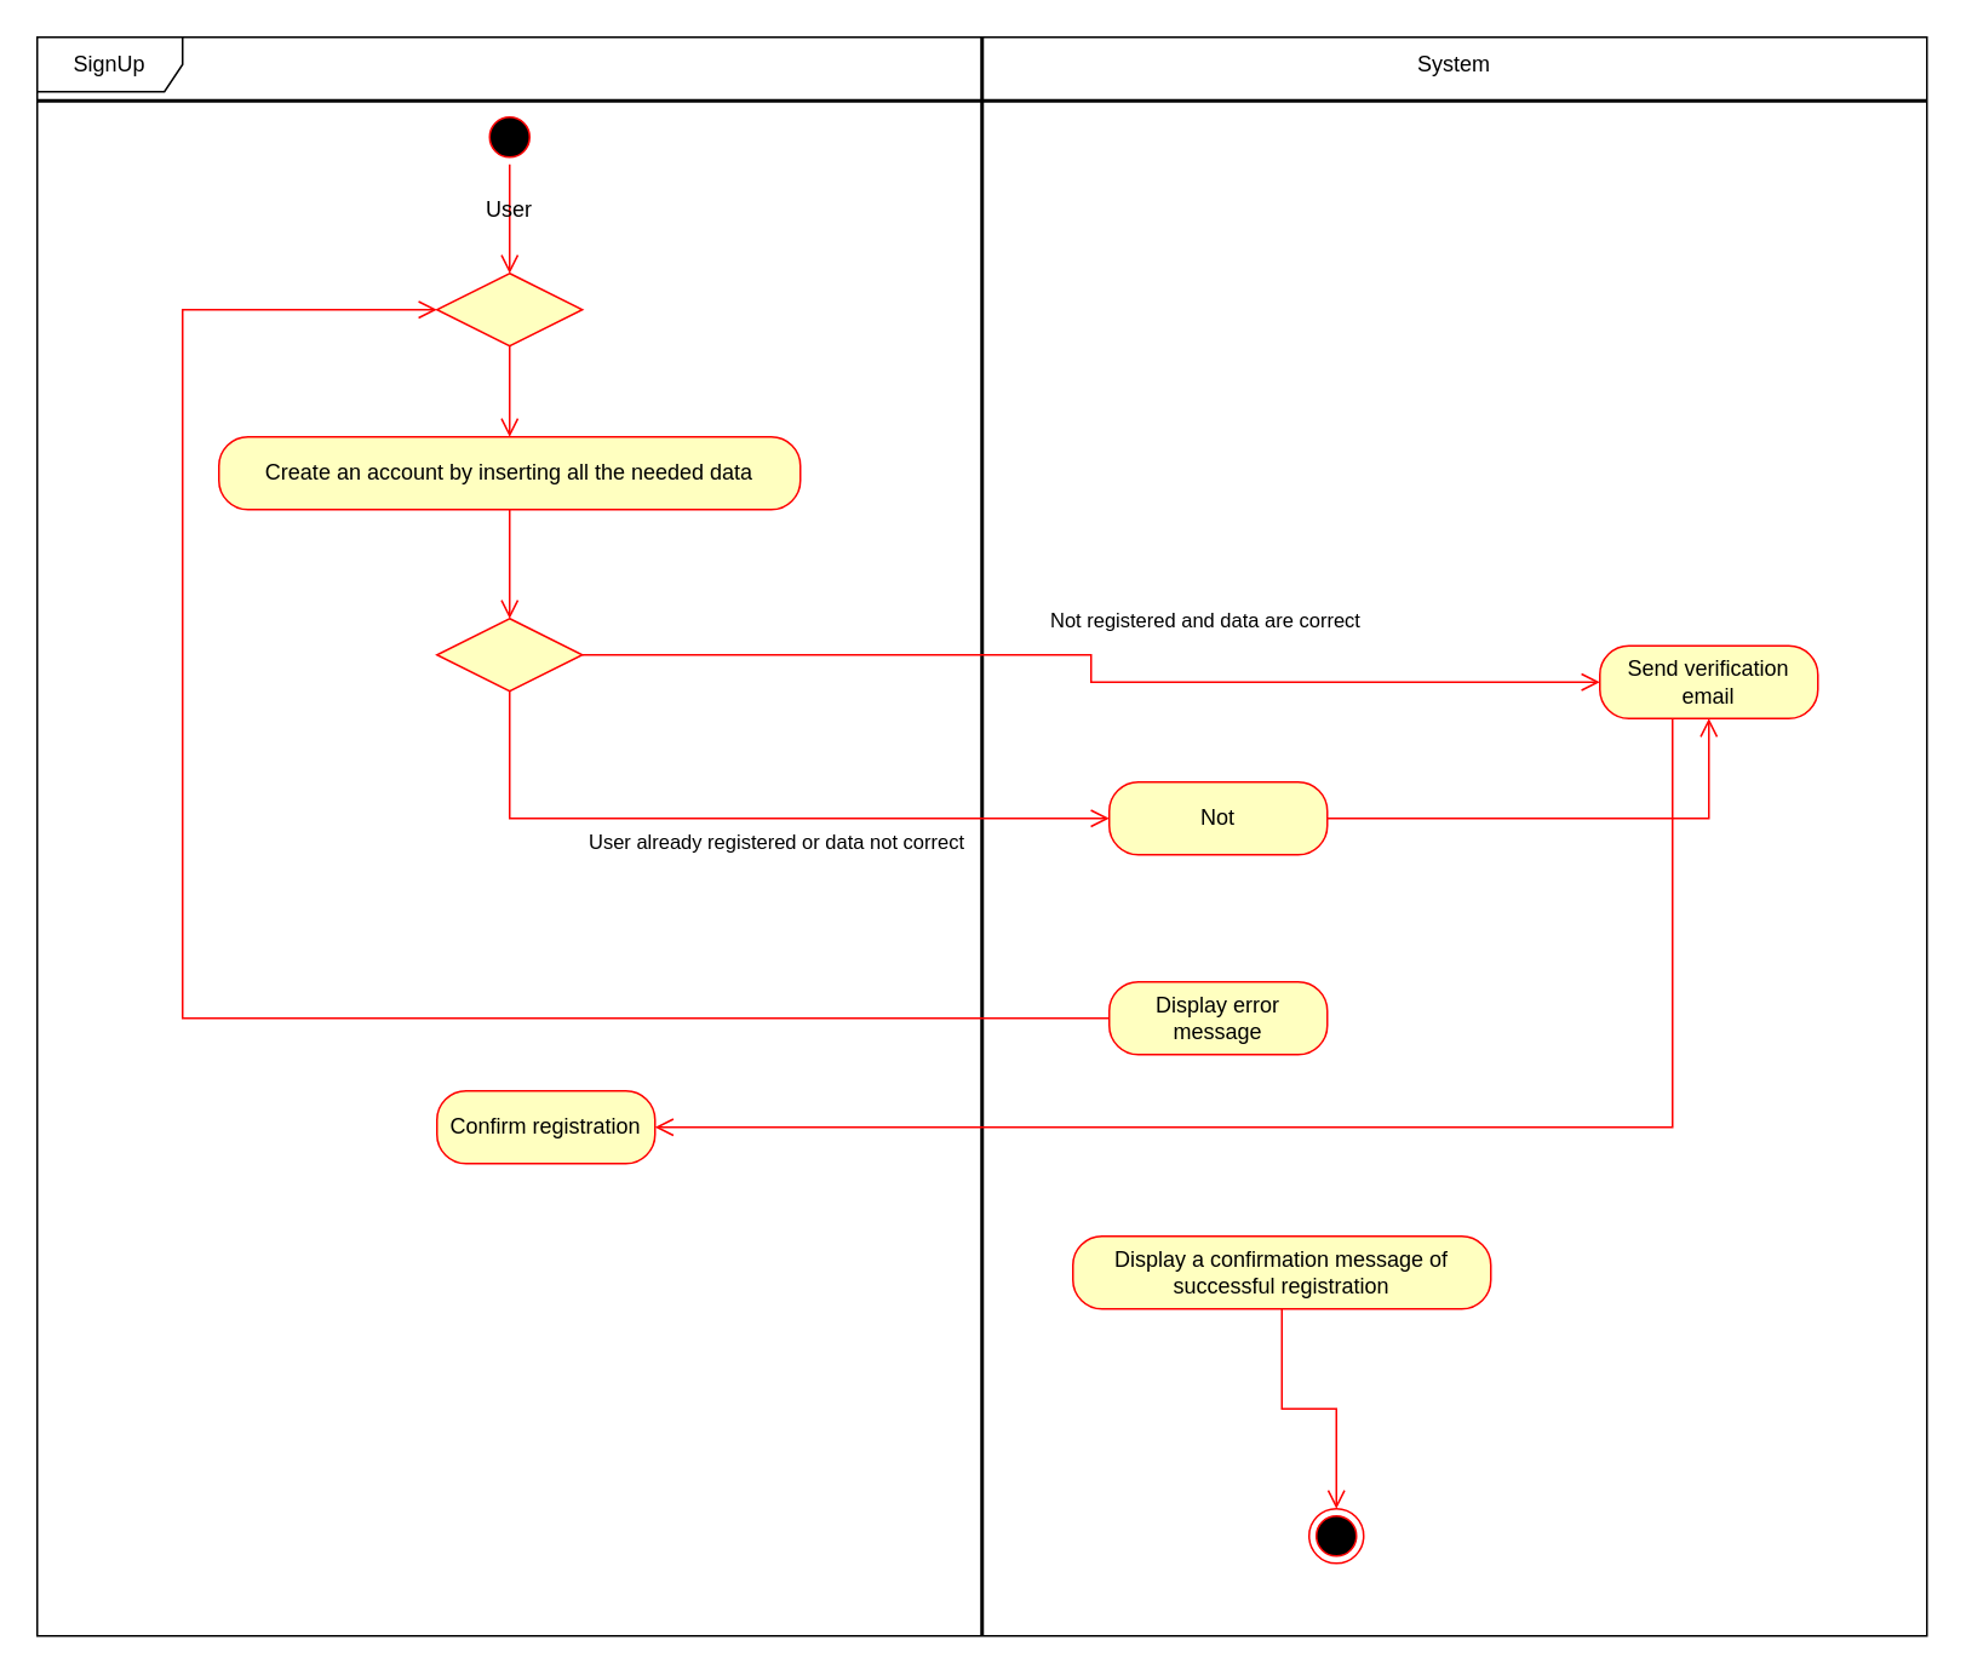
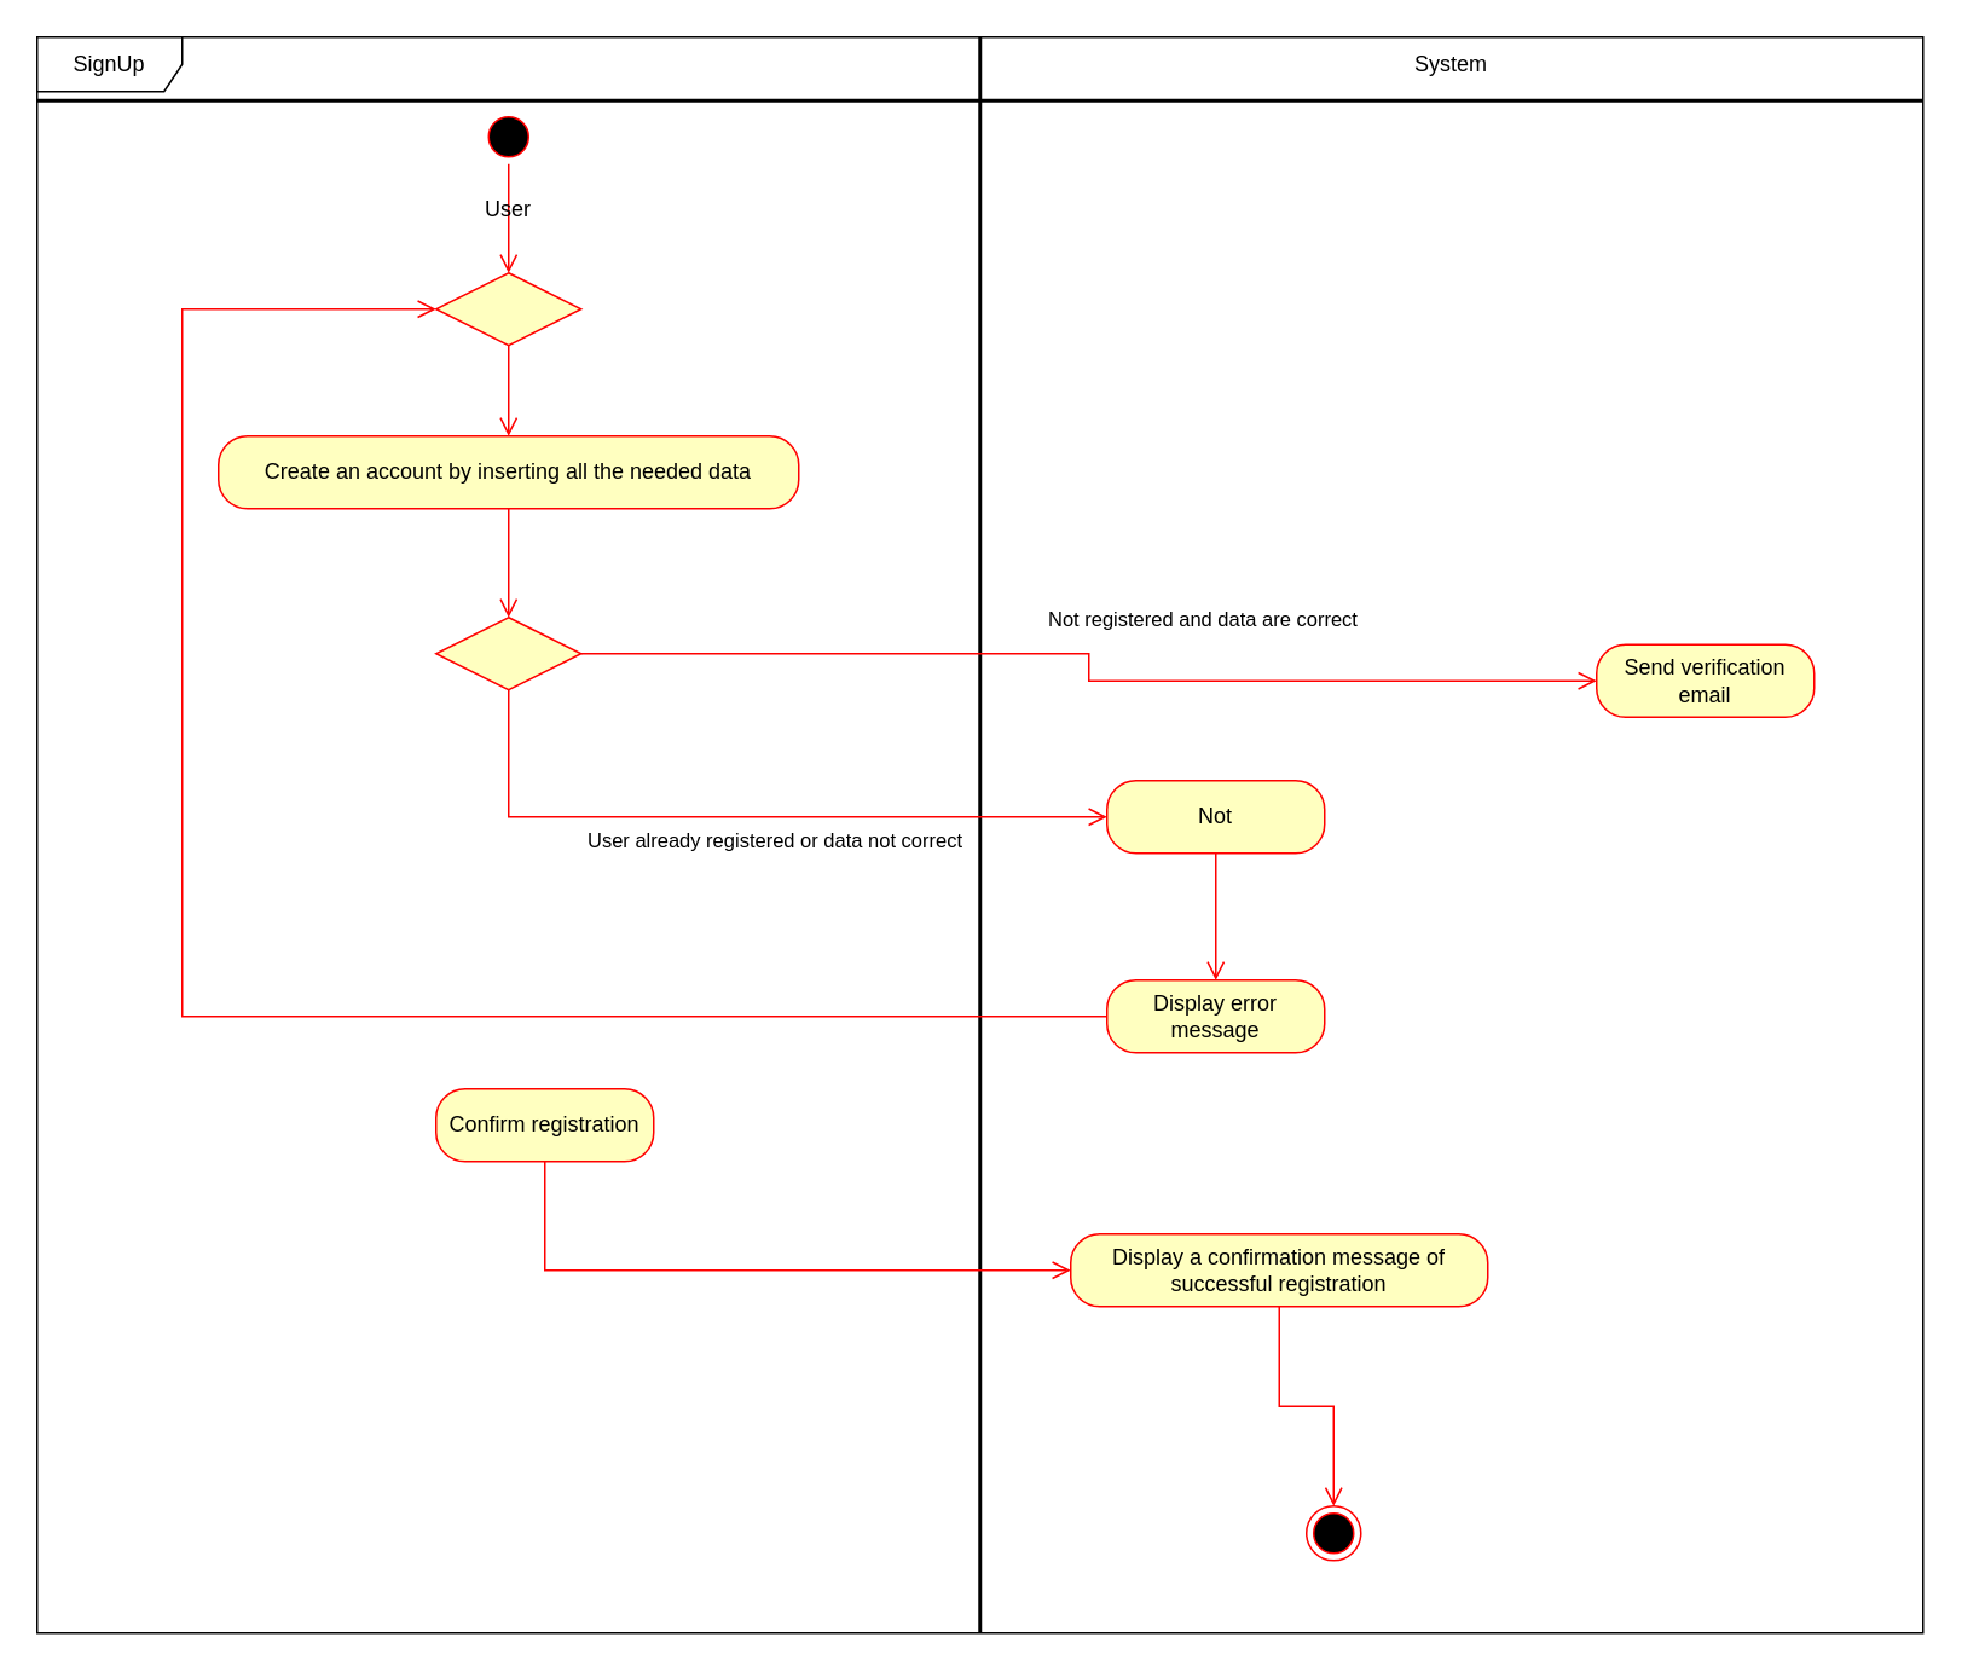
- <mxCell id="26" value="" style="edgeStyle=orthogonalEdgeStyle;html=1;verticalAlign=bottom;endArrow=open;endSize=8;strokeColor=#ff0000;rounded=0;" parent="1" source="25" target="14" edge="1"><mxGeometry relative="1" as="geometry"><mxPoint x="670" y="530" as="targetPoint" /></mxGeometry></mxCell>
+ <mxCell id="26" value="" style="edgeStyle=orthogonalEdgeStyle;html=1;verticalAlign=bottom;endArrow=open;endSize=8;strokeColor=#ff0000;rounded=0;" parent="1" source="25" target="24" edge="1"><mxGeometry relative="1" as="geometry"><mxPoint x="670" y="530" as="targetPoint" /></mxGeometry></mxCell>
- <mxCell id="15" value="" style="edgeStyle=orthogonalEdgeStyle;html=1;verticalAlign=bottom;endArrow=open;endSize=8;strokeColor=#ff0000;rounded=0;" parent="1" source="14" target="16" edge="1"><mxGeometry relative="1" as="geometry"><mxPoint x="920" y="440" as="targetPoint" /><Array as="points"><mxPoint x="920" y="620" /></Array></mxGeometry></mxCell>
+ <mxCell id="17" value="" style="edgeStyle=orthogonalEdgeStyle;html=1;verticalAlign=bottom;endArrow=open;endSize=8;strokeColor=#ff0000;rounded=0;" parent="1" source="16" target="18" edge="1"><mxGeometry relative="1" as="geometry"><mxPoint x="300" y="700" as="targetPoint" /><Array as="points"><mxPoint x="300" y="700" /></Array></mxGeometry></mxCell>
